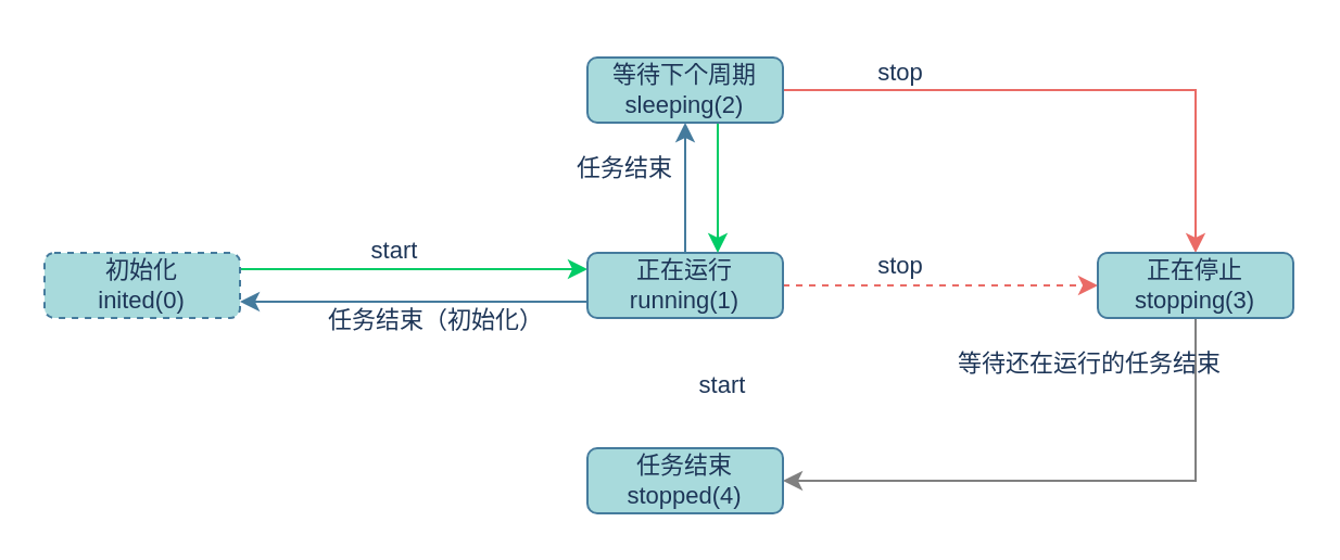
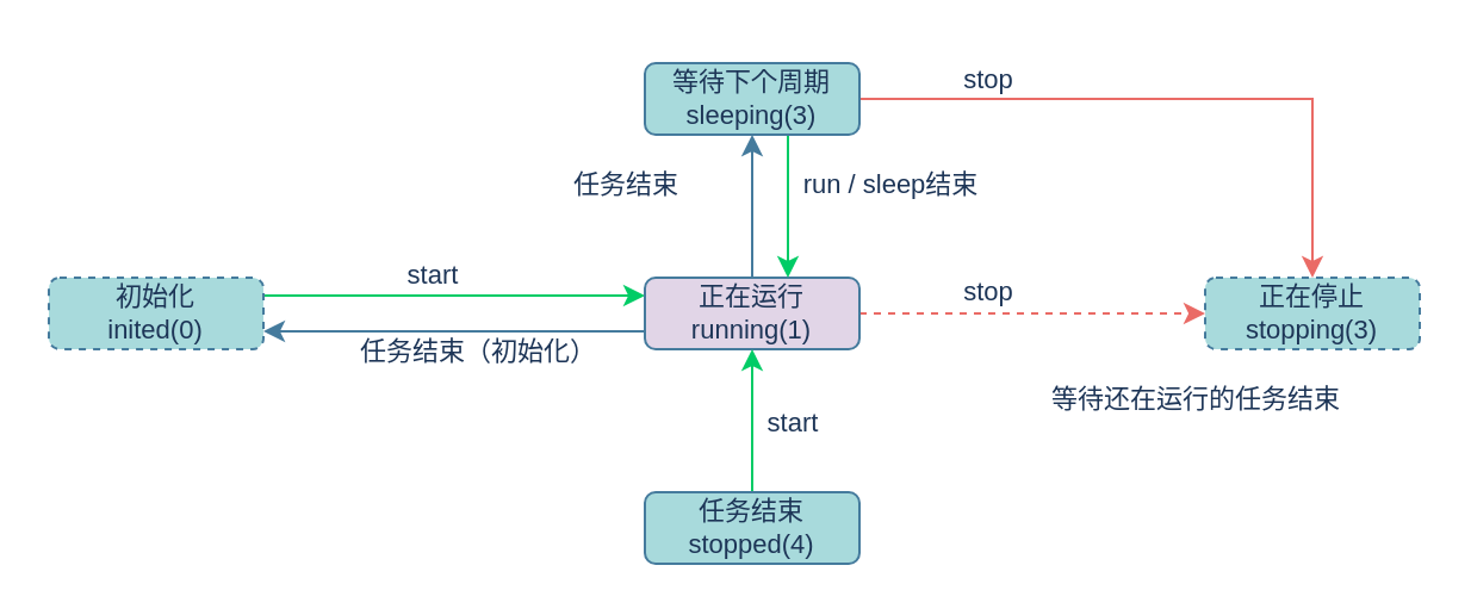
- <mxCell id="10" value="&lt;font style=&quot;font-size: 11px;&quot;&gt;等待下个周期&lt;br style=&quot;font-size: 11px;&quot;&gt;sleeping(2)&lt;/font&gt;" style="rounded=1;whiteSpace=wrap;html=1;fillColor=#A8DADC;strokeColor=#457B9D;fontColor=#1D3557;fontSize=11;" parent="1" vertex="1"><mxGeometry x="270" y="26" width="90" height="30" as="geometry" /></mxCell>
+ <mxCell id="10" value="&lt;font style=&quot;font-size: 11px;&quot;&gt;等待下个周期&lt;br style=&quot;font-size: 11px;&quot;&gt;sleeping(3)&lt;/font&gt;" style="rounded=1;whiteSpace=wrap;html=1;fillColor=#A8DADC;strokeColor=#457B9D;fontColor=#1D3557;fontSize=11;" parent="1" vertex="1"><mxGeometry x="270" y="26" width="90" height="30" as="geometry" /></mxCell>
- <mxCell id="21" value="任务结束" style="text;html=1;resizable=0;autosize=1;align=center;verticalAlign=middle;points=[];fillColor=none;strokeColor=none;rounded=0;sketch=0;fontColor=#1D3557;fontSize=11;" parent="1" vertex="1"><mxGeometry x="256" y="64" width="62" height="25" as="geometry" /></mxCell>
+ <mxCell id="21" value="任务结束" style="text;html=1;resizable=0;autosize=1;align=center;verticalAlign=middle;points=[];fillColor=none;strokeColor=none;rounded=0;sketch=0;fontColor=#1D3557;fontSize=11;" parent="1" vertex="1"><mxGeometry x="231" y="64" width="62" height="25" as="geometry" /></mxCell>
+ <mxCell id="22" value="run / sleep结束" style="text;html=1;resizable=0;autosize=1;align=center;verticalAlign=middle;points=[];fillColor=none;strokeColor=none;rounded=0;sketch=0;fontColor=#1D3557;fontSize=11;" parent="1" vertex="1"><mxGeometry x="327" y="64" width="91" height="25" as="geometry" /></mxCell>
- <mxCell id="7" value="&lt;font style=&quot;font-size: 11px;&quot;&gt;正在运行&lt;br style=&quot;font-size: 11px;&quot;&gt;running(1)&lt;/font&gt;" style="rounded=1;whiteSpace=wrap;html=1;fillColor=#A8DADC;strokeColor=#457B9D;fontColor=#1D3557;fontSize=11;" parent="1" vertex="1"><mxGeometry x="270" y="116" width="90" height="30" as="geometry" /></mxCell>
+ <mxCell id="7" value="&lt;font style=&quot;font-size: 11px;&quot;&gt;正在运行&lt;br style=&quot;font-size: 11px;&quot;&gt;running(1)&lt;/font&gt;" style="rounded=1;whiteSpace=wrap;html=1;fillColor=#e1d5e7;strokeColor=#457B9D;fontColor=#1D3557;fontSize=11;" parent="1" vertex="1"><mxGeometry x="270" y="116" width="90" height="30" as="geometry" /></mxCell>
- <mxCell id="12" value="&lt;font style=&quot;font-size: 11px;&quot;&gt;正在停止&lt;br style=&quot;font-size: 11px;&quot;&gt;stopping(3)&lt;/font&gt;" style="rounded=1;whiteSpace=wrap;html=1;fillColor=#A8DADC;strokeColor=#457B9D;fontColor=#1D3557;fontSize=11;" parent="1" vertex="1"><mxGeometry x="505" y="116" width="90" height="30" as="geometry" /></mxCell>
+ <mxCell id="12" value="&lt;font style=&quot;font-size: 11px;&quot;&gt;正在停止&lt;br style=&quot;font-size: 11px;&quot;&gt;stopping(3)&lt;/font&gt;" style="rounded=1;whiteSpace=wrap;html=1;fillColor=#A8DADC;strokeColor=#457B9D;fontColor=#1D3557;fontSize=11;dashed=1;" parent="1" vertex="1"><mxGeometry x="505" y="116" width="90" height="30" as="geometry" /></mxCell>
+ <mxCell id="13" style="edgeStyle=orthogonalEdgeStyle;rounded=0;sketch=0;orthogonalLoop=1;jettySize=auto;html=1;exitX=0.5;exitY=1;exitDx=0;exitDy=0;entryX=0.5;entryY=0;entryDx=0;entryDy=0;fillColor=#A8DADC;fontColor=#1D3557;endArrow=none;endFill=0;startArrow=classic;startFill=1;strokeColor=#00CC66;fontSize=11;" parent="1" source="7" target="14" edge="1"><mxGeometry relative="1" as="geometry"><Array as="points"><mxPoint x="315" y="146" /><mxPoint x="315" y="146" /></Array></mxGeometry></mxCell>
- <mxCell id="11" style="edgeStyle=orthogonalEdgeStyle;rounded=0;sketch=0;orthogonalLoop=1;jettySize=auto;html=1;exitX=0.5;exitY=1;exitDx=0;exitDy=0;entryX=1;entryY=0.5;entryDx=0;entryDy=0;fillColor=#A8DADC;fontColor=#1D3557;strokeColor=#808080;fontSize=11;" parent="1" source="12" target="14" edge="1"><mxGeometry relative="1" as="geometry" /></mxCell>
